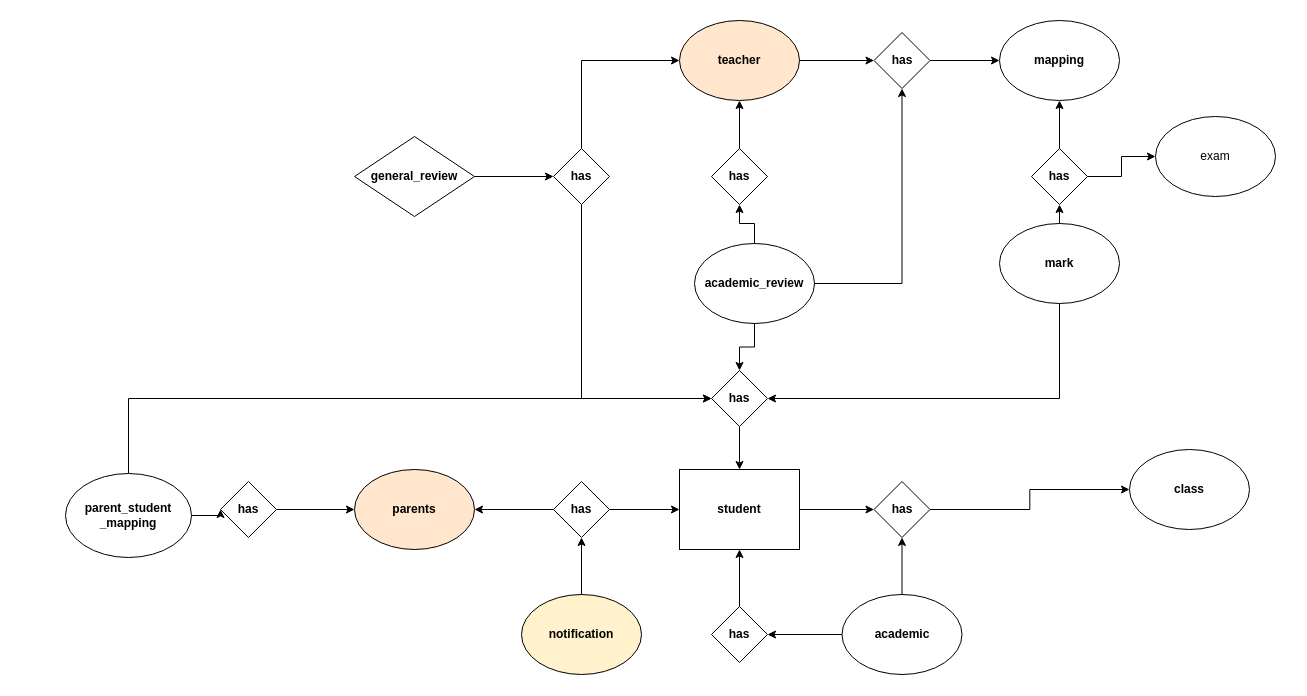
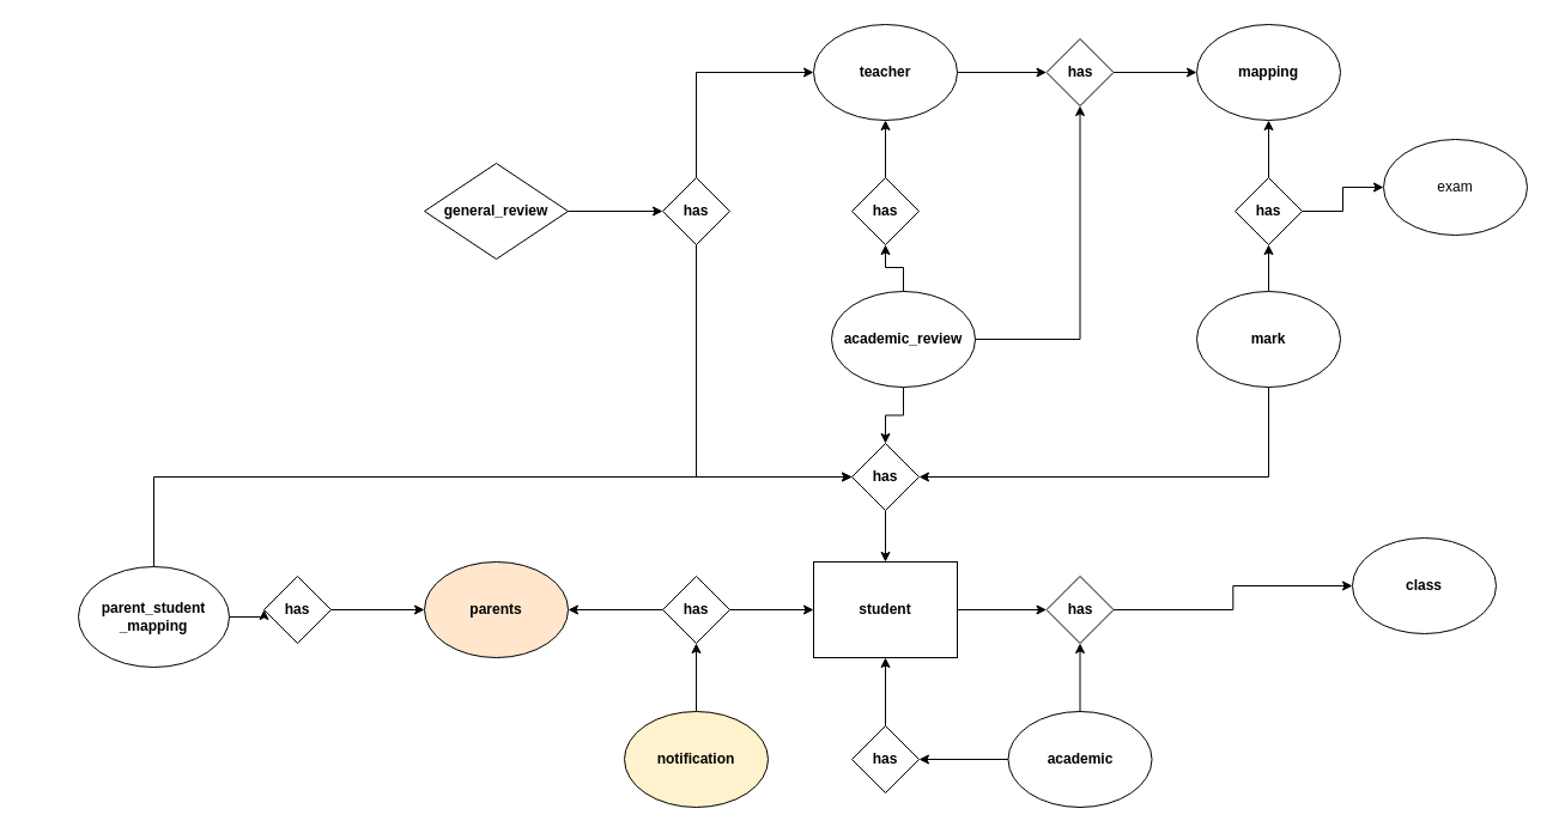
- <mxCell id="9" value="teacher" style="ellipse;whiteSpace=wrap;html=1;fontStyle=1;labelBorderColor=none;textShadow=0;fontSize=12;fillColor=#ffe6cc;" parent="2" vertex="1"><mxGeometry x="659" width="120" height="80" as="geometry" /></mxCell>
+ <mxCell id="9" value="teacher" style="ellipse;whiteSpace=wrap;html=1;fontStyle=1;labelBorderColor=none;textShadow=0;fontSize=12;" parent="2" vertex="1"><mxGeometry x="659" width="120" height="80" as="geometry" /></mxCell>
- <mxCell id="13" value="mark" style="ellipse;whiteSpace=wrap;html=1;fontStyle=1;labelBorderColor=none;textShadow=0;fontSize=12;" parent="2" vertex="1"><mxGeometry x="979" y="203" width="120" height="80" as="geometry" /></mxCell>
+ <mxCell id="13" value="mark" style="ellipse;whiteSpace=wrap;html=1;fontStyle=1;labelBorderColor=none;textShadow=0;fontSize=12;" parent="2" vertex="1"><mxGeometry x="979" y="223" width="120" height="80" as="geometry" /></mxCell>
